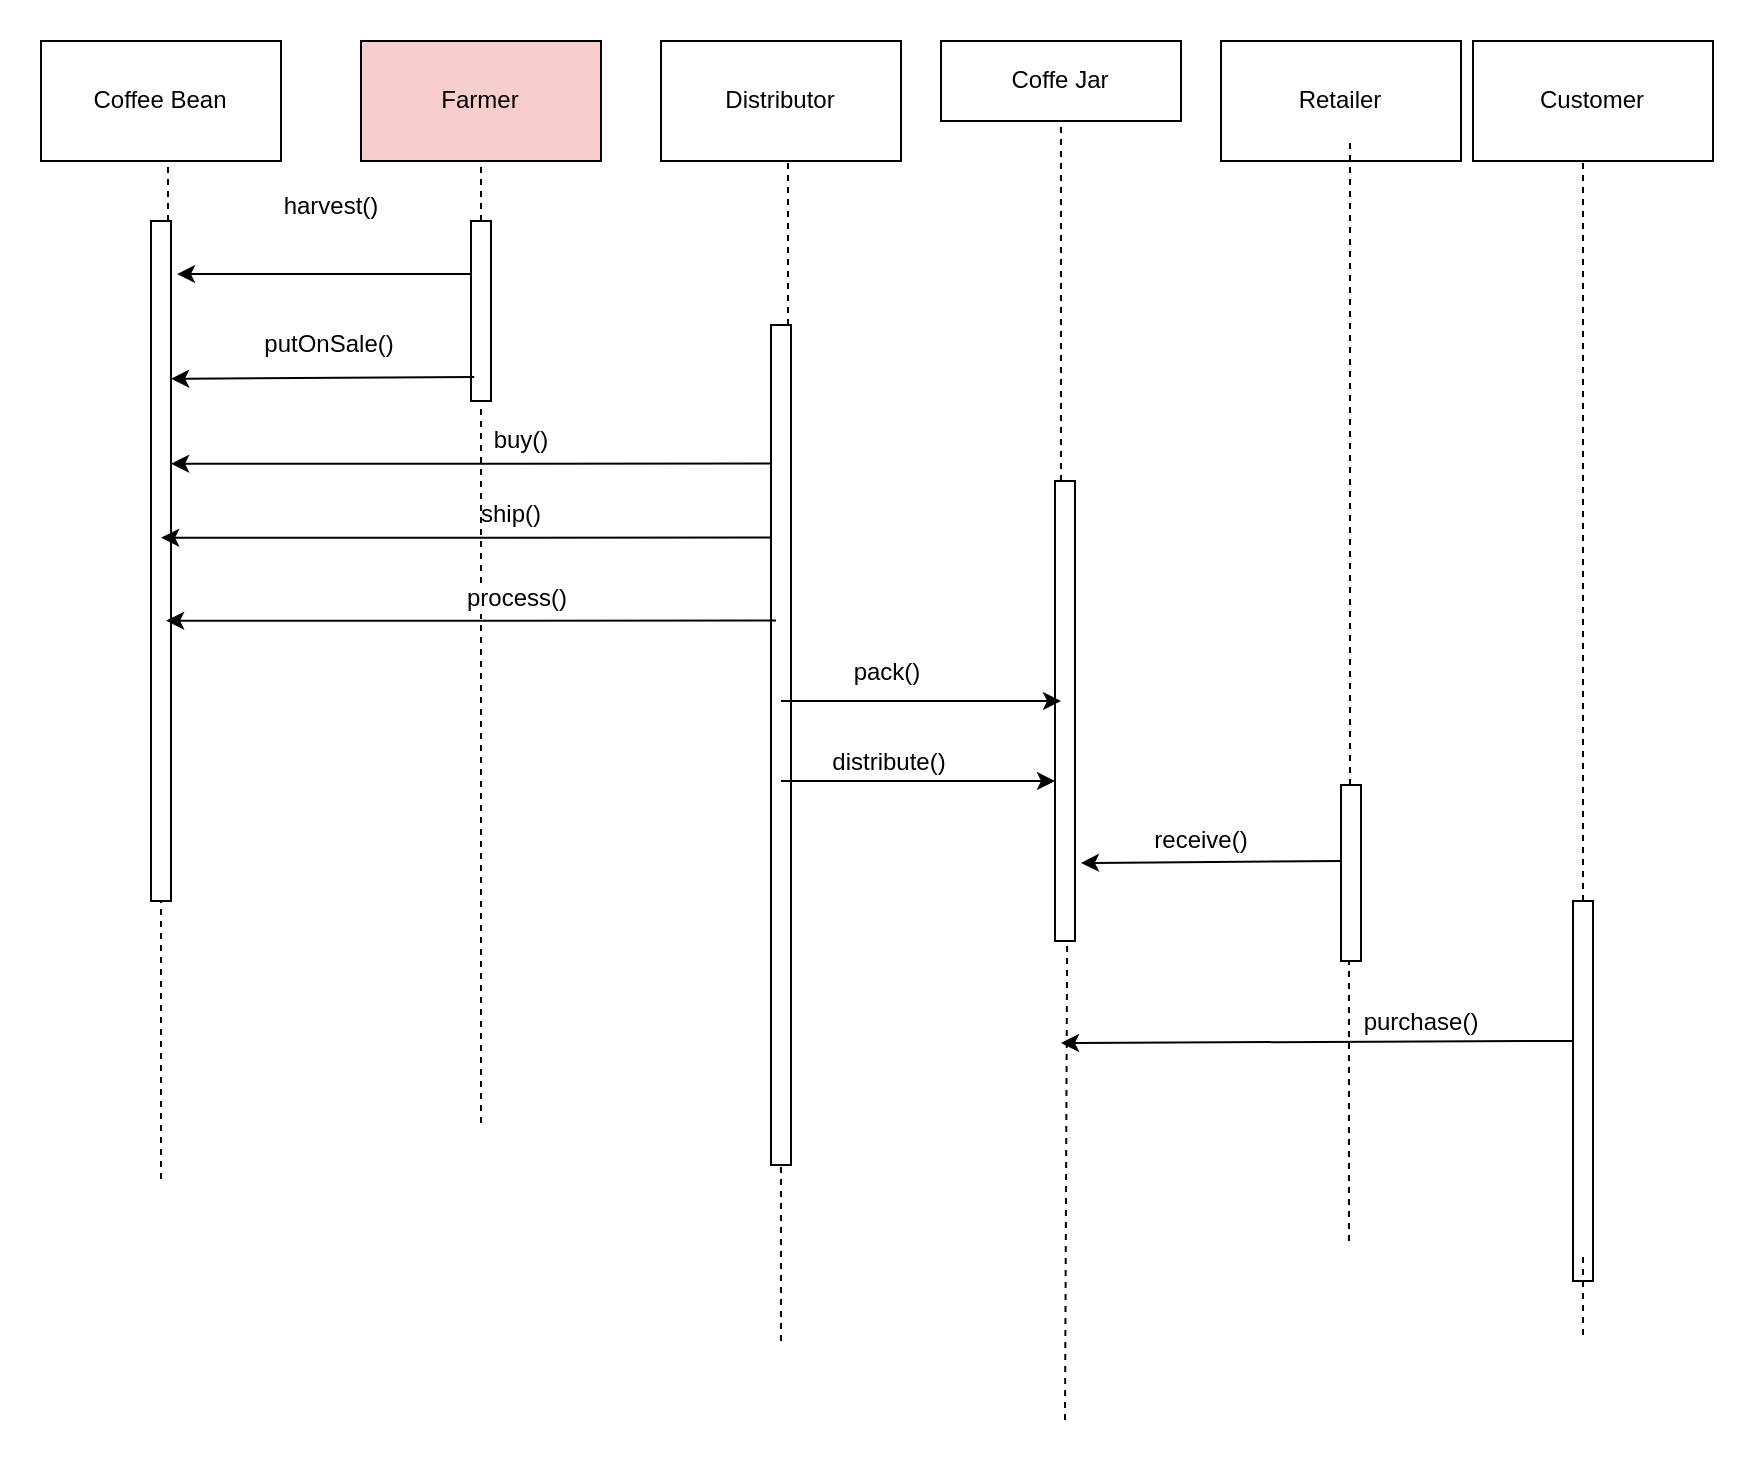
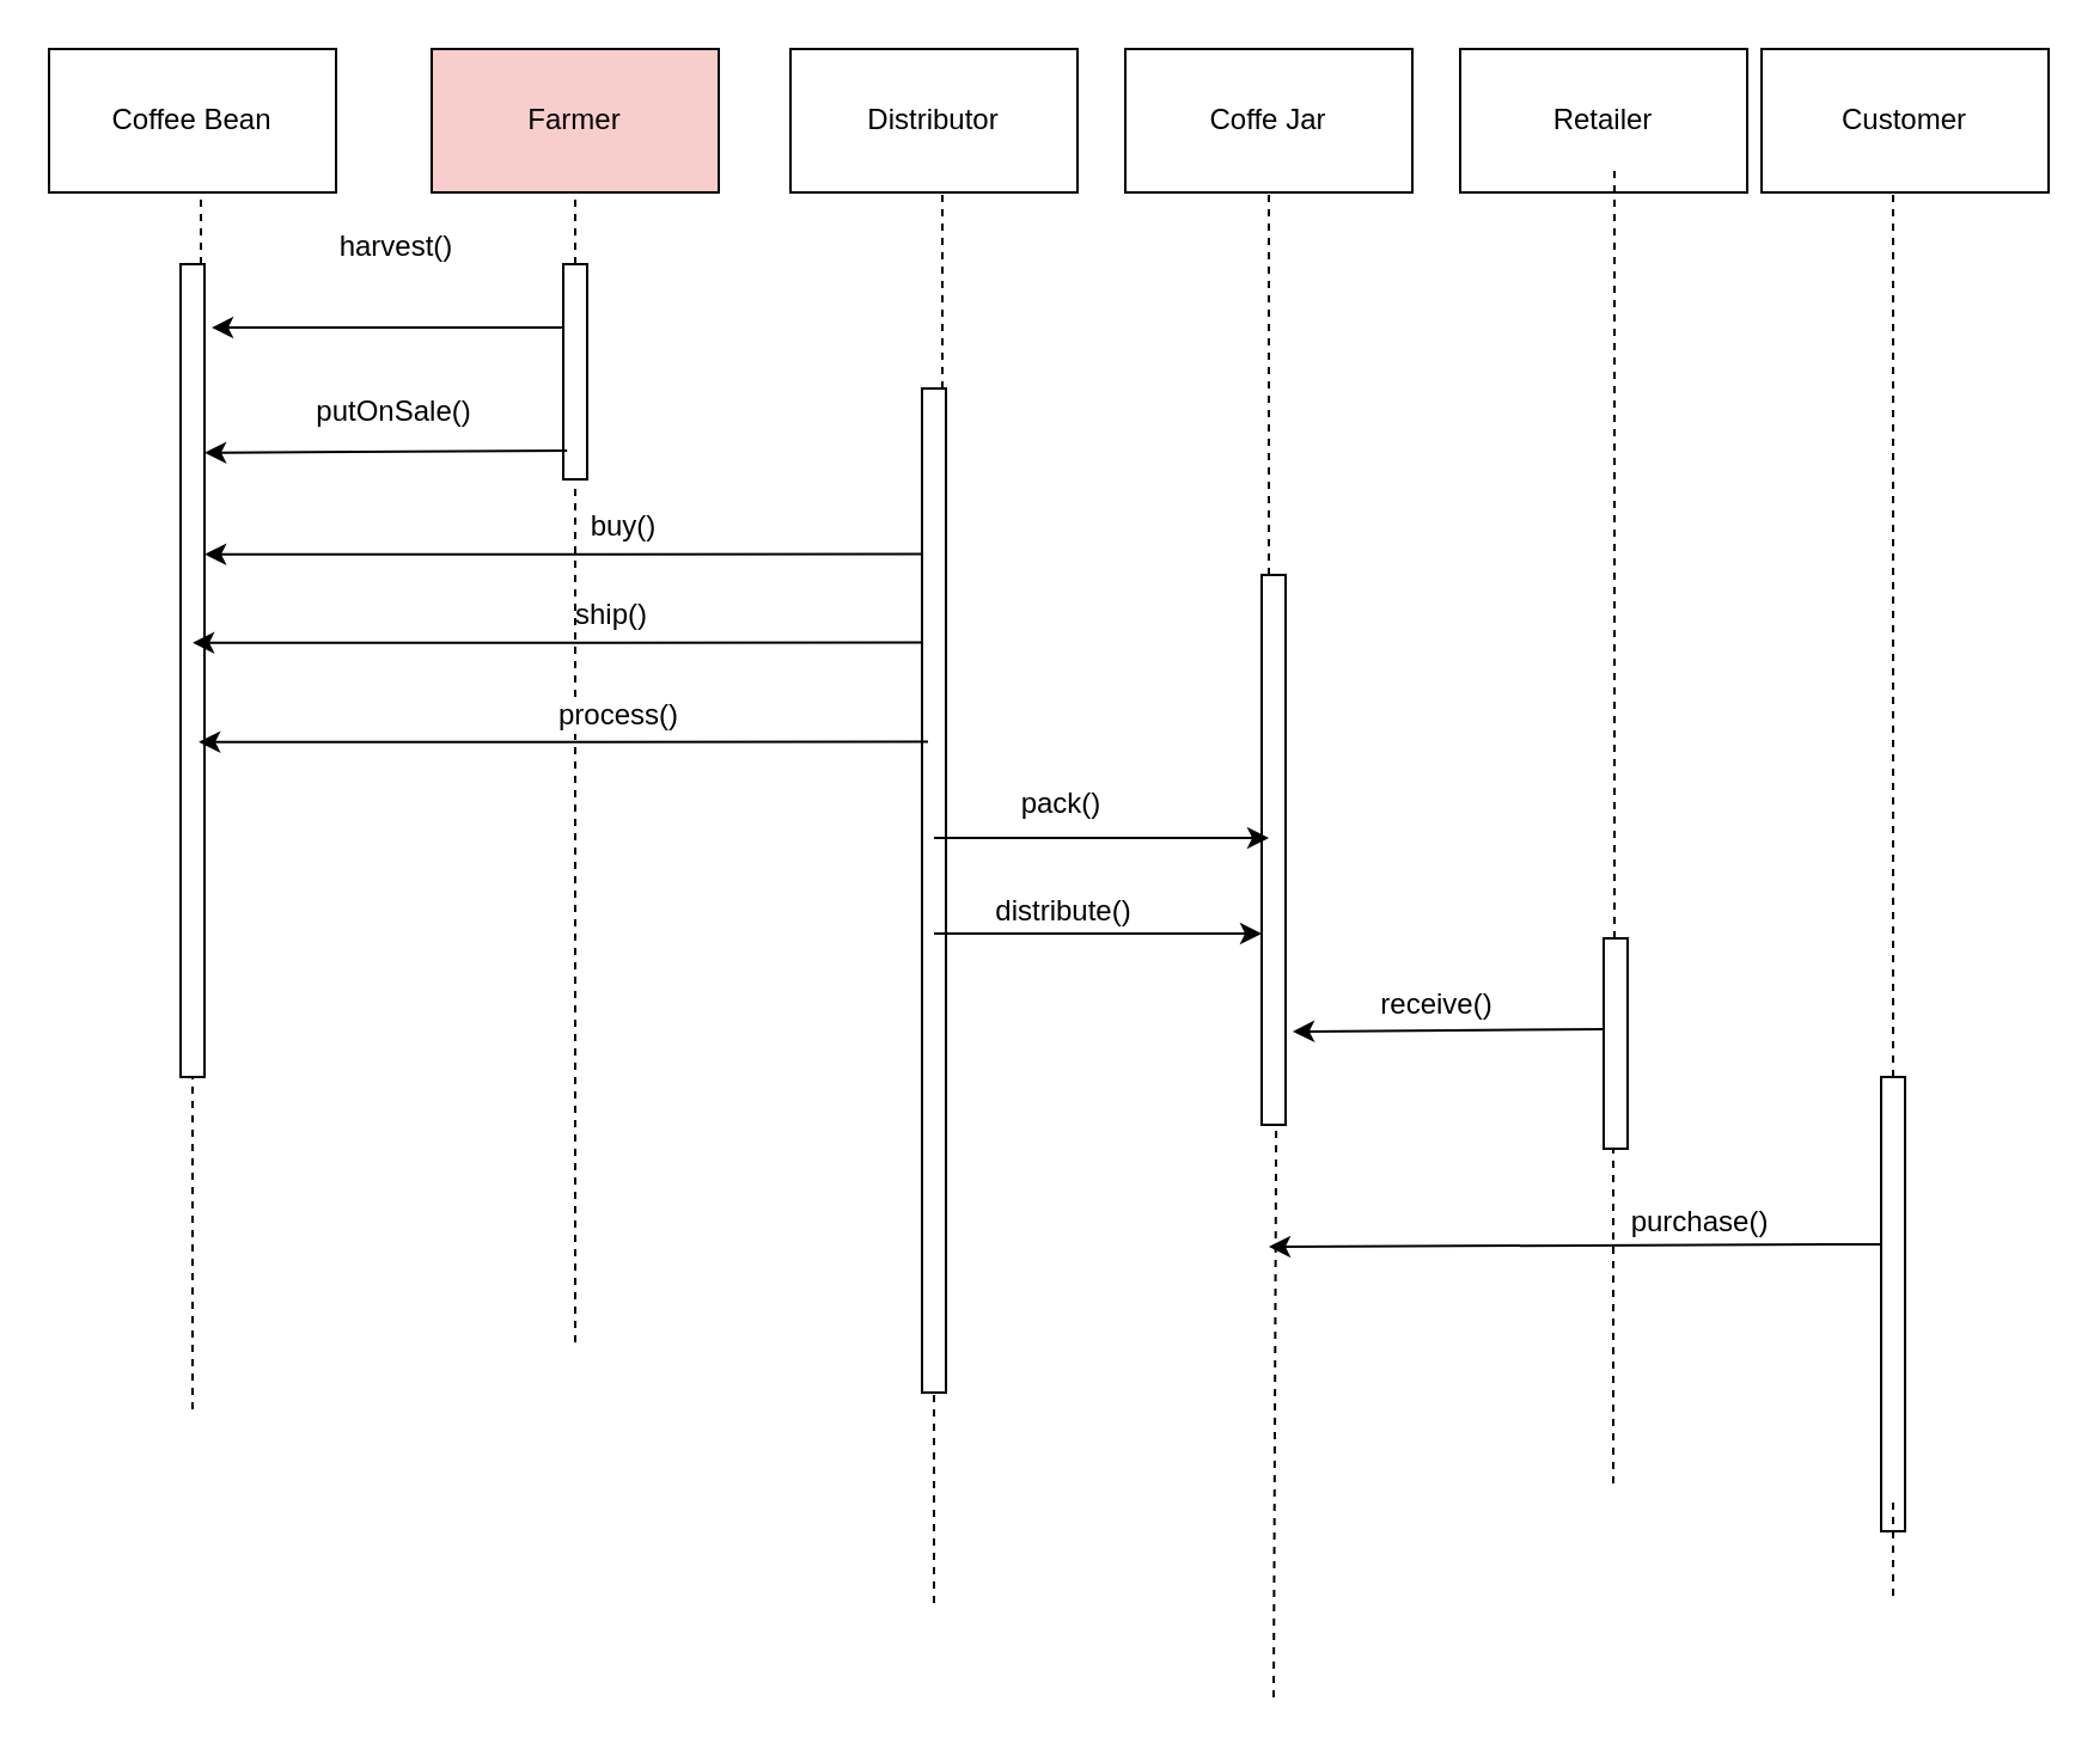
- <mxCell id="4" value="Coffe Jar" style="rounded=0;whiteSpace=wrap;html=1;" vertex="1" parent="1"><mxGeometry x="470" y="20" width="120" height="40" as="geometry" /></mxCell>
+ <mxCell id="4" value="Coffe Jar" style="rounded=0;whiteSpace=wrap;html=1;" vertex="1" parent="1"><mxGeometry x="470" y="20" width="120" height="60" as="geometry" /></mxCell>
